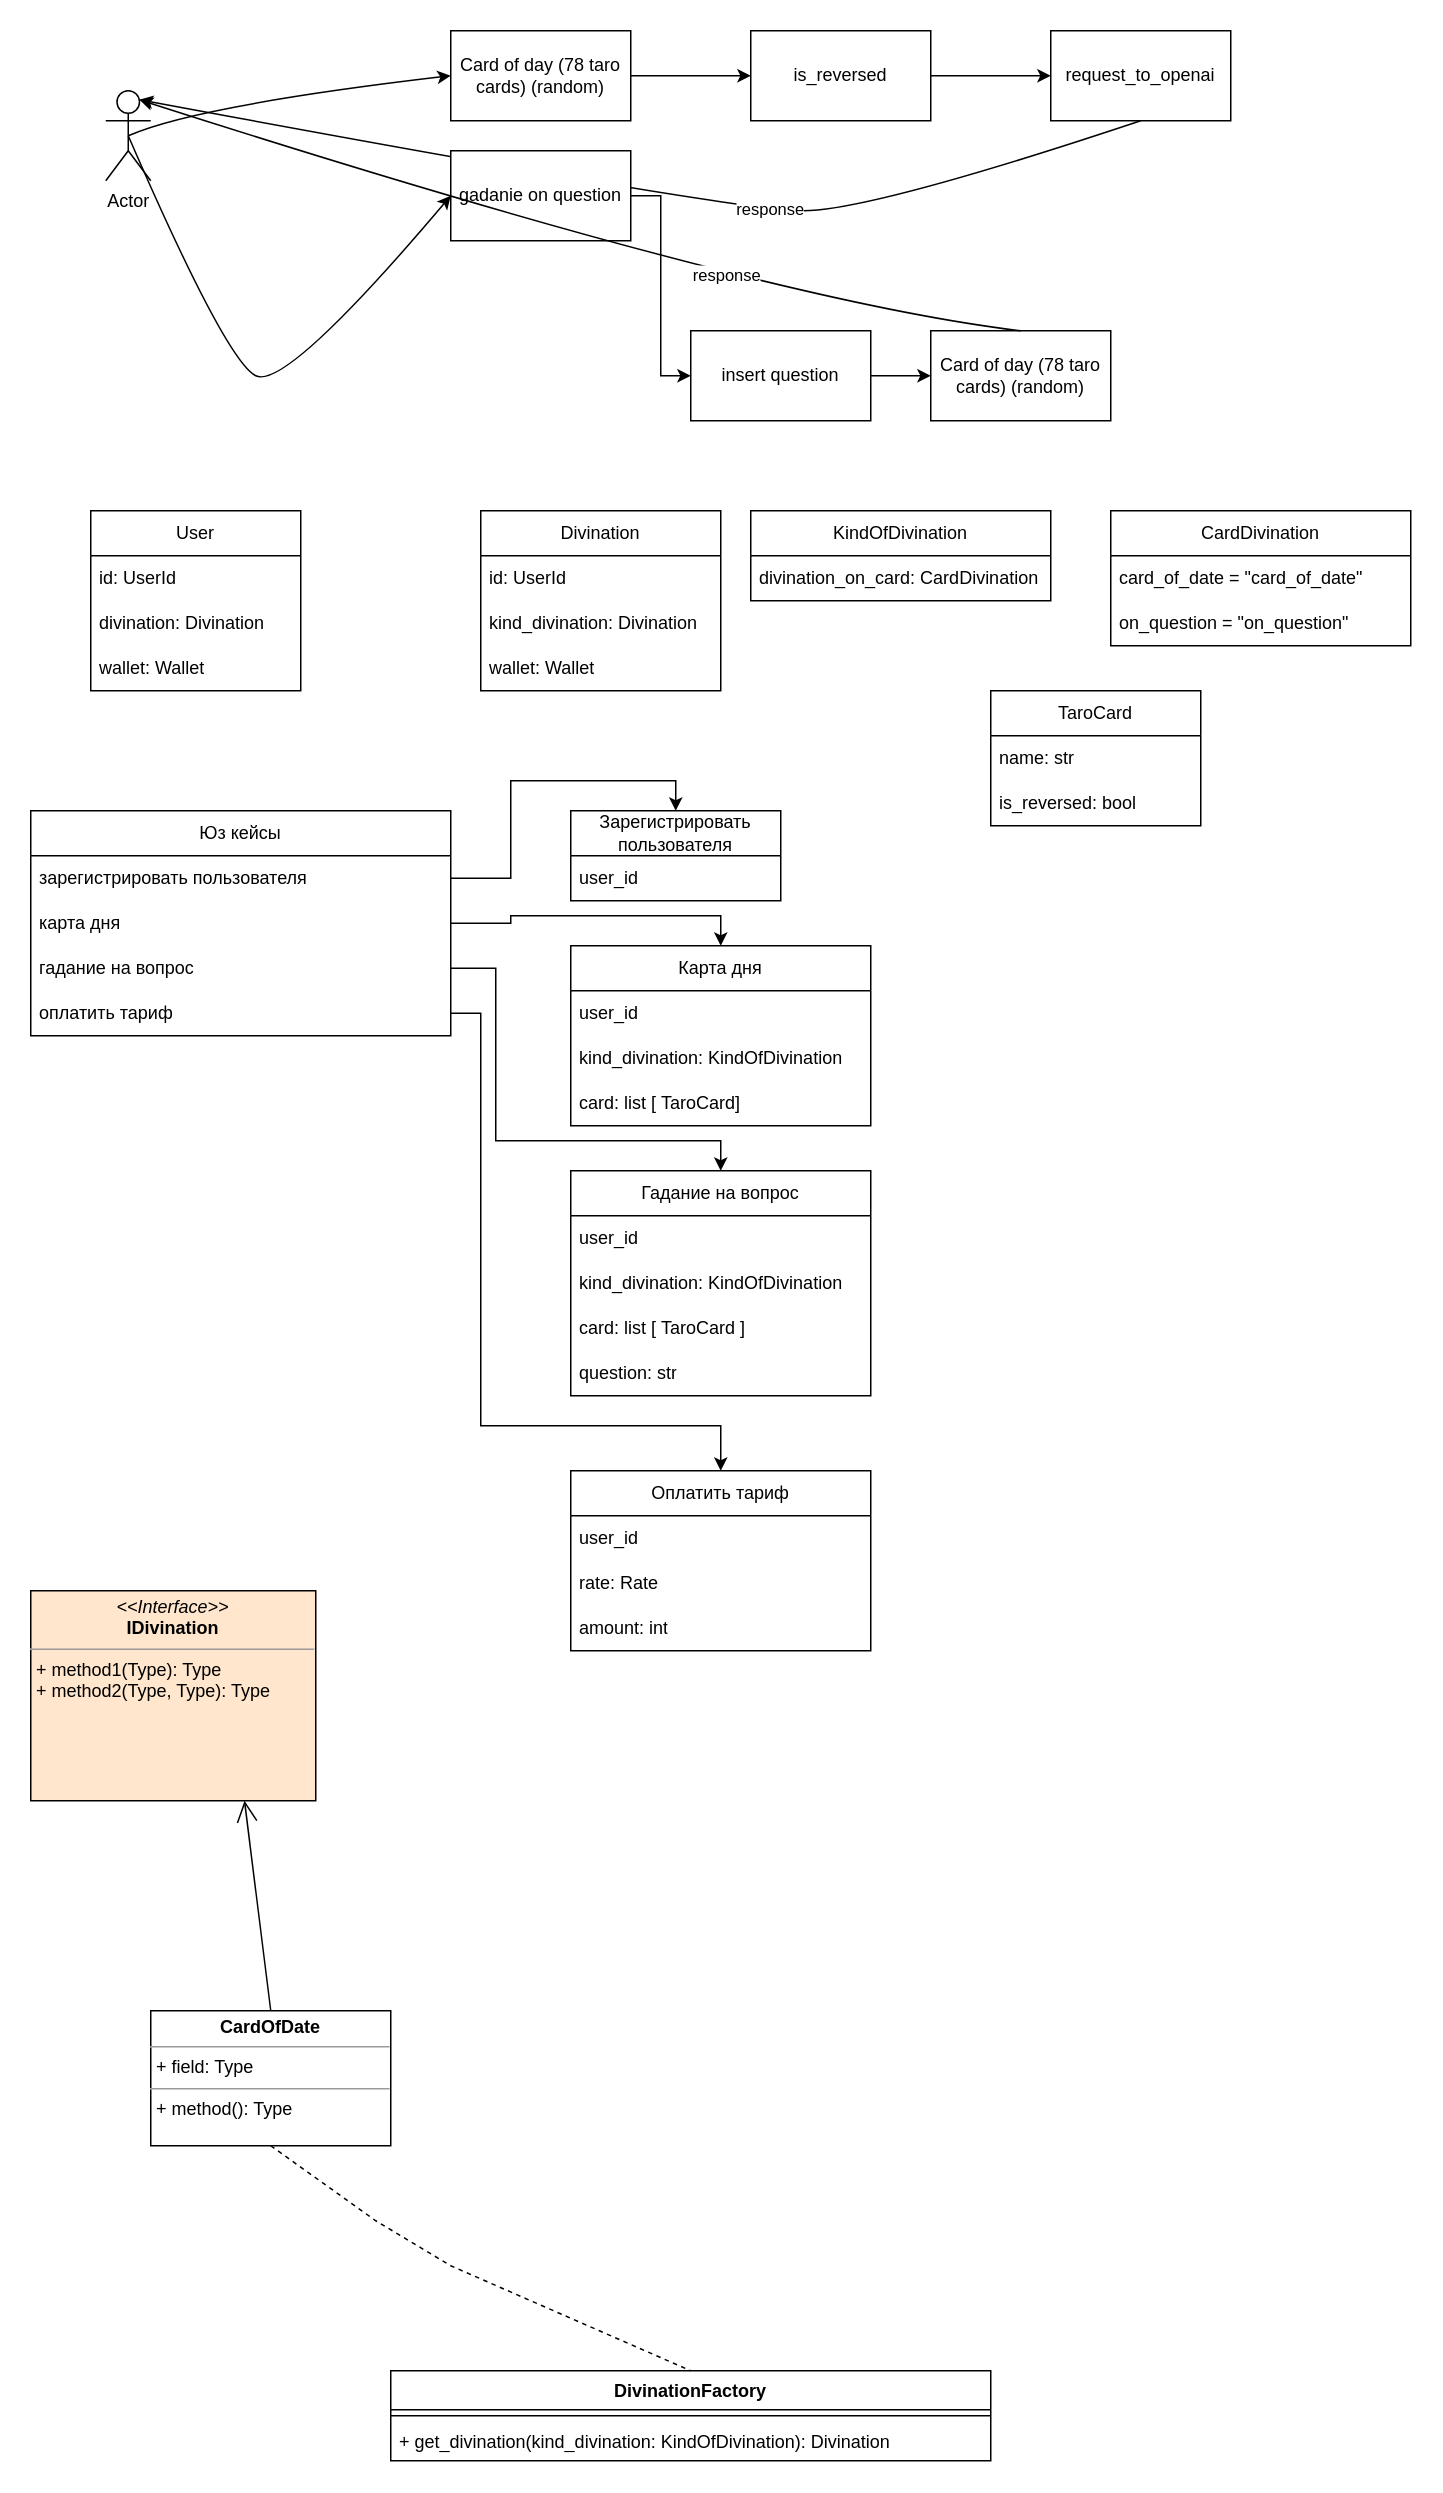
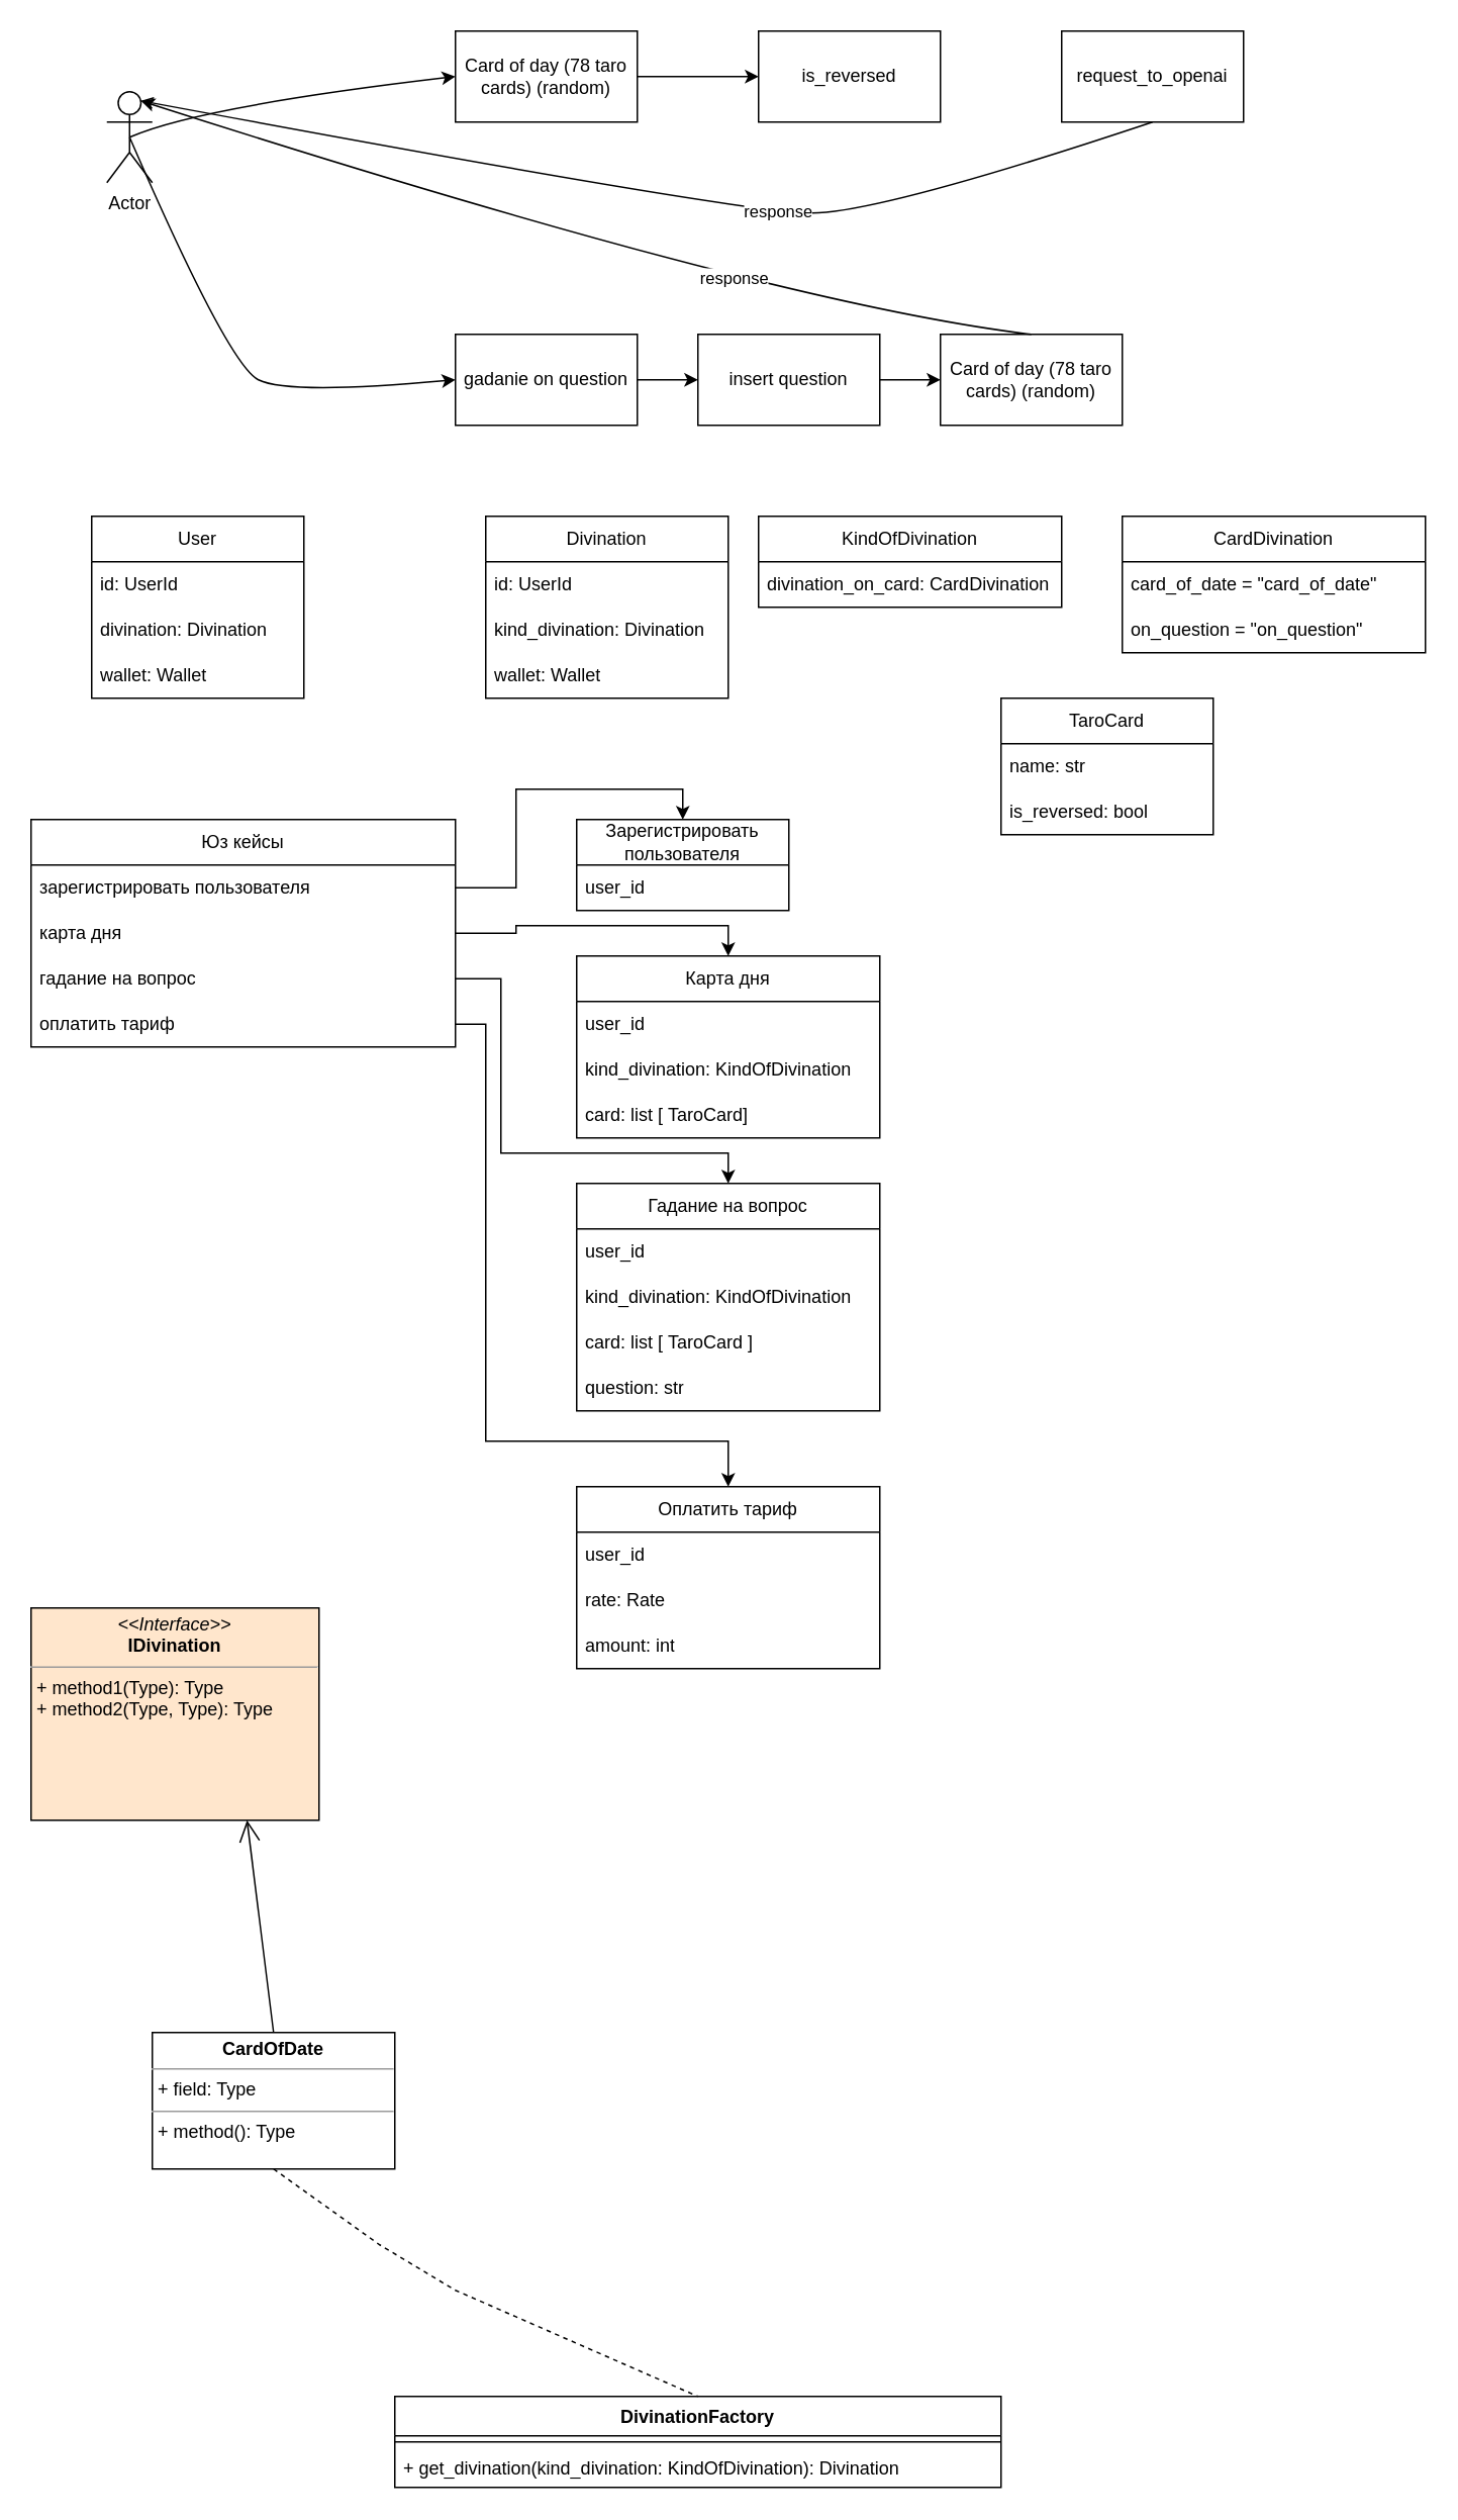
- <mxCell id="6" style="edgeStyle=orthogonalEdgeStyle;rounded=0;orthogonalLoop=1;jettySize=auto;html=1;entryX=0;entryY=0.5;entryDx=0;entryDy=0;" parent="1" source="7" target="8" edge="1"><mxGeometry relative="1" as="geometry" /></mxCell>
- <mxCell id="9" value="" style="curved=1;endArrow=classic;html=1;rounded=0;exitX=0.5;exitY=1;exitDx=0;exitDy=0;entryX=0.75;entryY=0.1;entryDx=0;entryDy=0;entryPerimeter=0;" parent="1" source="8" target="2" edge="1"><mxGeometry width="50" height="50" relative="1" as="geometry"><mxPoint x="630" y="240" as="sourcePoint" /><mxPoint x="680" y="190" as="targetPoint" /><Array as="points"><mxPoint x="580" y="140" /><mxPoint x="490" y="140" /></Array></mxGeometry></mxCell>
+ <mxCell id="9" value="" style="curved=1;endArrow=open;html=1;rounded=0;exitX=0.5;exitY=1;exitDx=0;exitDy=0;entryX=0.75;entryY=0.1;entryDx=0;entryDy=0;entryPerimeter=0;" parent="1" source="8" target="2" edge="1"><mxGeometry width="50" height="50" relative="1" as="geometry"><mxPoint x="630" y="240" as="sourcePoint" /><mxPoint x="680" y="190" as="targetPoint" /><Array as="points"><mxPoint x="580" y="140" /><mxPoint x="490" y="140" /></Array></mxGeometry></mxCell>
- <mxCell id="12" value="gadanie on question" style="rounded=0;whiteSpace=wrap;html=1;" parent="1" vertex="1"><mxGeometry x="300" y="100" width="120" height="60" as="geometry" /></mxCell>
+ <mxCell id="12" value="gadanie on question" style="rounded=0;whiteSpace=wrap;html=1;" parent="1" vertex="1"><mxGeometry x="300" y="220" width="120" height="60" as="geometry" /></mxCell>
